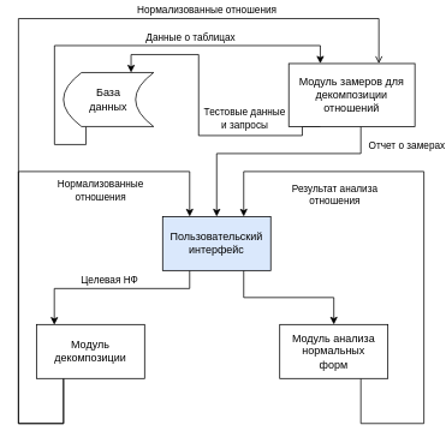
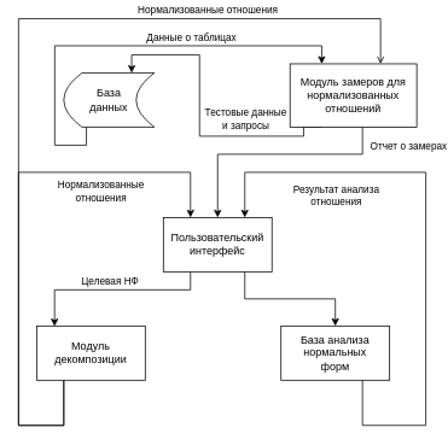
- <mxCell id="15" value="Модуль замеров для декомпозиции отношений" style="rounded=0;whiteSpace=wrap;html=1;" vertex="1" parent="1"><mxGeometry x="320" y="70" width="140" height="70" as="geometry" /></mxCell>
+ <mxCell id="15" value="Модуль замеров для нормализованных отношений" style="rounded=0;whiteSpace=wrap;html=1;" vertex="1" parent="1"><mxGeometry x="320" y="70" width="140" height="70" as="geometry" /></mxCell>
- <mxCell id="5" value="Пользовательский&lt;div&gt;интерфейс&lt;/div&gt;" style="rounded=0;whiteSpace=wrap;html=1;fillColor=#dae8fc;" vertex="1" parent="1"><mxGeometry x="180" y="240" width="120" height="60" as="geometry" /></mxCell>
+ <mxCell id="5" value="Пользовательский&lt;div&gt;интерфейс&lt;/div&gt;" style="rounded=0;whiteSpace=wrap;html=1;" vertex="1" parent="1"><mxGeometry x="180" y="240" width="120" height="60" as="geometry" /></mxCell>
- <mxCell id="8" value="Модуль анализа нормальных&lt;div&gt;форм&lt;/div&gt;" style="rounded=0;whiteSpace=wrap;html=1;" vertex="1" parent="1"><mxGeometry x="310" y="360" width="120" height="60" as="geometry" /></mxCell>
+ <mxCell id="8" value="База анализа нормальных&lt;div&gt;форм&lt;/div&gt;" style="rounded=0;whiteSpace=wrap;html=1;" vertex="1" parent="1"><mxGeometry x="310" y="360" width="120" height="60" as="geometry" /></mxCell>
